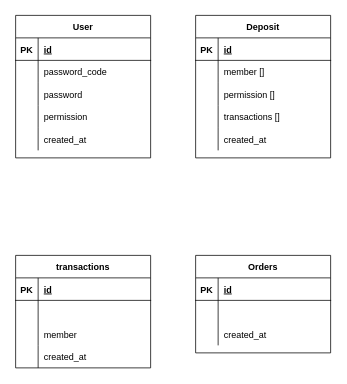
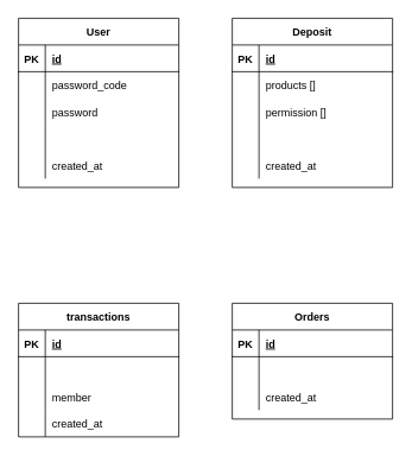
- <mxCell id="24" value="member []" style="shape=partialRectangle;overflow=hidden;connectable=0;fillColor=none;top=0;left=0;bottom=0;right=0;align=left;spacingLeft=6;" parent="22" vertex="1"><mxGeometry x="30" width="150" height="30" as="geometry"><mxRectangle width="150" height="30" as="alternateBounds" /></mxGeometry></mxCell>
+ <mxCell id="24" value="products []" style="shape=partialRectangle;overflow=hidden;connectable=0;fillColor=none;top=0;left=0;bottom=0;right=0;align=left;spacingLeft=6;" parent="22" vertex="1"><mxGeometry x="30" width="150" height="30" as="geometry"><mxRectangle width="150" height="30" as="alternateBounds" /></mxGeometry></mxCell>
- <mxCell id="14" value="permission" style="shape=partialRectangle;overflow=hidden;connectable=0;fillColor=none;top=0;left=0;bottom=0;right=0;align=left;spacingLeft=6;" parent="12" vertex="1"><mxGeometry x="30" width="150" height="30" as="geometry"><mxRectangle width="150" height="30" as="alternateBounds" /></mxGeometry></mxCell>
- <mxCell id="30" value="transactions []" style="shape=partialRectangle;overflow=hidden;connectable=0;fillColor=none;top=0;left=0;bottom=0;right=0;align=left;spacingLeft=6;" vertex="1" parent="28"><mxGeometry x="30" width="150" height="30" as="geometry"><mxRectangle width="150" height="30" as="alternateBounds" /></mxGeometry></mxCell>
